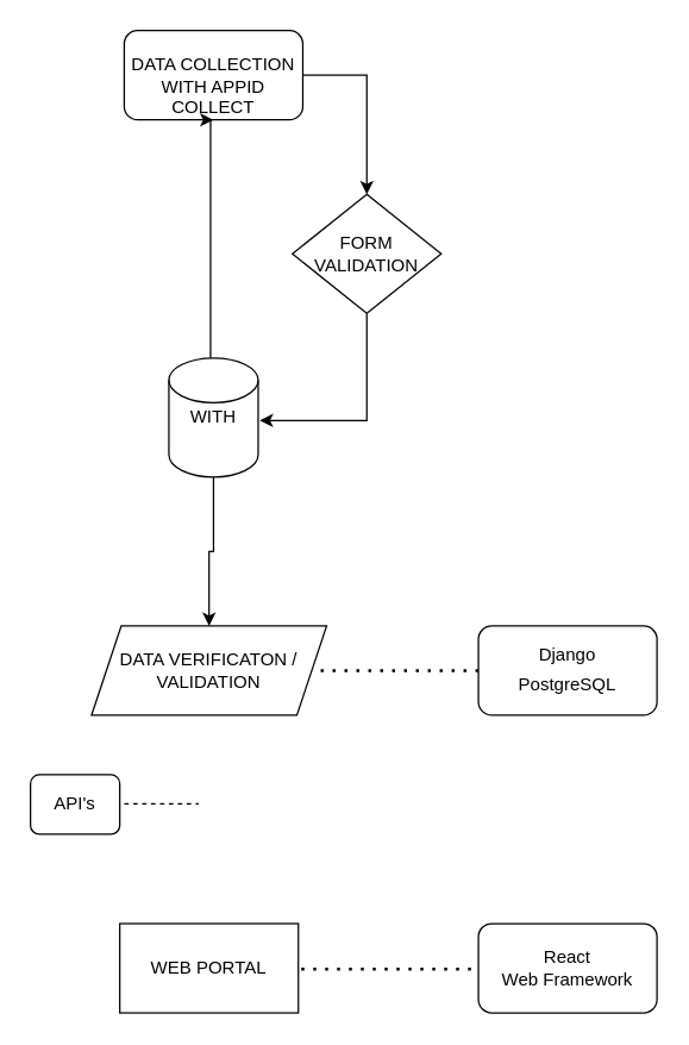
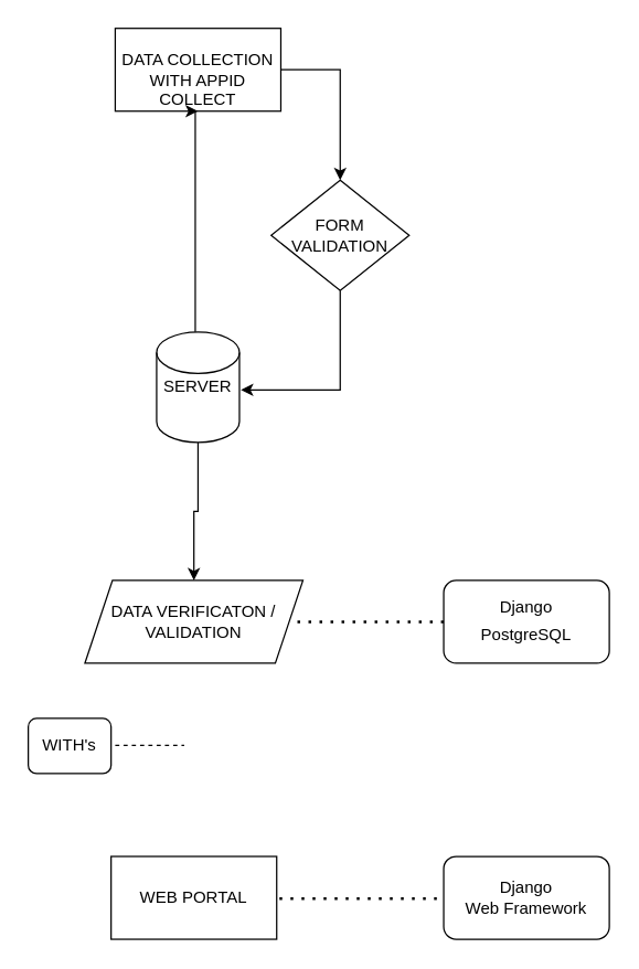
- <mxCell id="3" value="&lt;br&gt;DATA COLLECTION WITH APPID COLLECT" style="rounded=1;whiteSpace=wrap;html=1;" parent="1" vertex="1"><mxGeometry x="83" y="20" width="120" height="60" as="geometry" /></mxCell>
+ <mxCell id="3" value="&lt;br&gt;DATA COLLECTION WITH APPID COLLECT" style="whiteSpace=wrap;html=1;rounded=0;" parent="1" vertex="1"><mxGeometry x="83" y="20" width="120" height="60" as="geometry" /></mxCell>
- <mxCell id="8" value="WITH" style="shape=cylinder2;whiteSpace=wrap;html=1;boundedLbl=1;backgroundOutline=1;size=15;" parent="1" vertex="1"><mxGeometry x="113" y="240" width="60" height="80" as="geometry" /></mxCell>
+ <mxCell id="8" value="SERVER" style="shape=cylinder2;whiteSpace=wrap;html=1;boundedLbl=1;backgroundOutline=1;size=15;" parent="1" vertex="1"><mxGeometry x="113" y="240" width="60" height="80" as="geometry" /></mxCell>
- <mxCell id="17" value="API's" style="rounded=1;whiteSpace=wrap;html=1;" vertex="1" parent="1"><mxGeometry x="20" y="520" width="60" height="40" as="geometry" /></mxCell>
+ <mxCell id="17" value="WITH's" style="rounded=1;whiteSpace=wrap;html=1;" vertex="1" parent="1"><mxGeometry x="20" y="520" width="60" height="40" as="geometry" /></mxCell>
- <mxCell id="15" value="&lt;div&gt;React &lt;br&gt;&lt;/div&gt;&lt;div&gt;Web Framework&lt;/div&gt;" style="rounded=1;whiteSpace=wrap;html=1;" parent="1" vertex="1"><mxGeometry x="321" y="620" width="120" height="60" as="geometry" /></mxCell>
+ <mxCell id="15" value="&lt;div&gt;Django &lt;br&gt;&lt;/div&gt;&lt;div&gt;Web Framework&lt;/div&gt;" style="rounded=1;whiteSpace=wrap;html=1;" parent="1" vertex="1"><mxGeometry x="321" y="620" width="120" height="60" as="geometry" /></mxCell>
